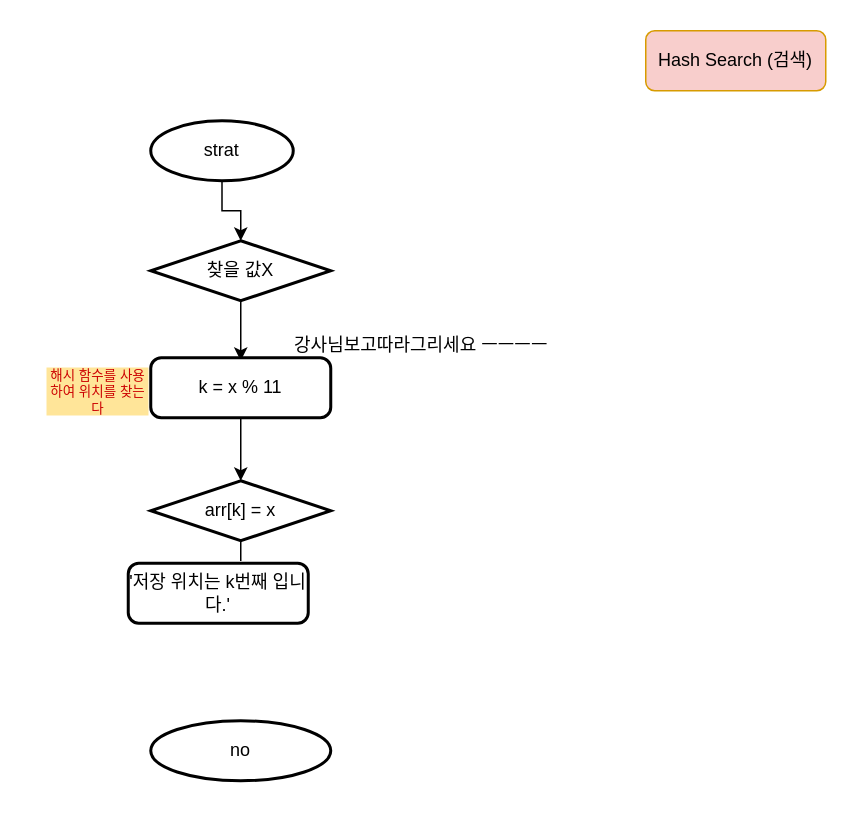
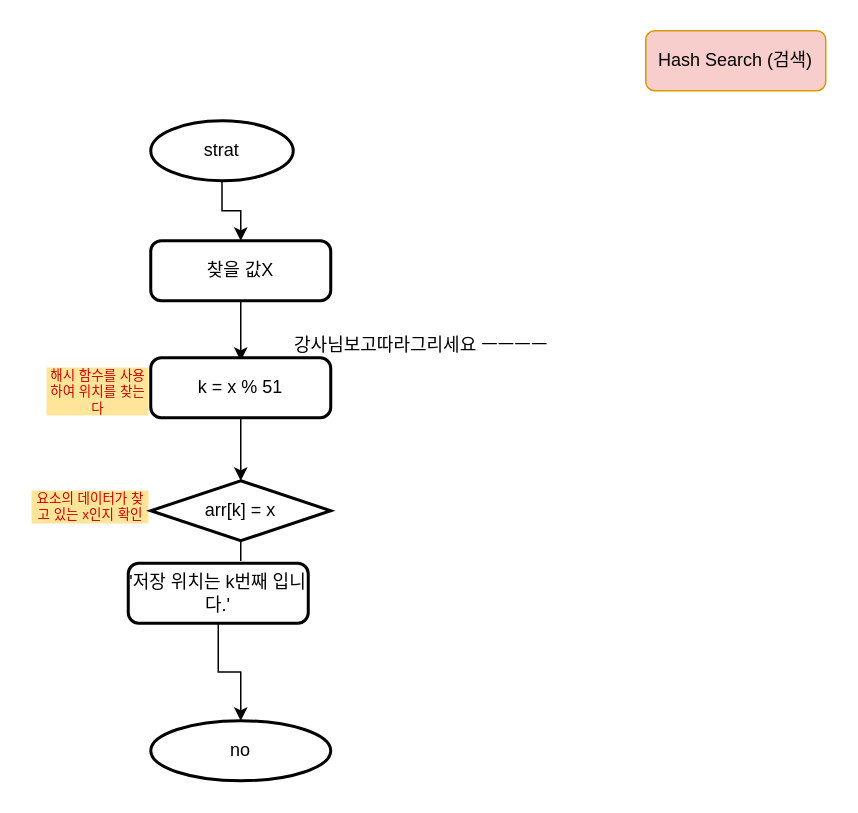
- <mxCell id="6" value="찾을 값X" style="rhombus;whiteSpace=wrap;html=1;absoluteArcSize=1;arcSize=14;strokeWidth=2;" parent="1" vertex="1"><mxGeometry x="100" y="160" width="120" height="40" as="geometry" /></mxCell>
+ <mxCell id="6" value="찾을 값X" style="rounded=1;whiteSpace=wrap;html=1;absoluteArcSize=1;arcSize=14;strokeWidth=2;" parent="1" vertex="1"><mxGeometry x="100" y="160" width="120" height="40" as="geometry" /></mxCell>
- <mxCell id="8" value="k = x % 11" style="rounded=1;whiteSpace=wrap;html=1;absoluteArcSize=1;arcSize=14;strokeWidth=2;" parent="1" vertex="1"><mxGeometry x="100" y="238" width="120" height="40" as="geometry" /></mxCell>
+ <mxCell id="8" value="k = x % 51" style="rounded=1;whiteSpace=wrap;html=1;absoluteArcSize=1;arcSize=14;strokeWidth=2;" parent="1" vertex="1"><mxGeometry x="100" y="238" width="120" height="40" as="geometry" /></mxCell>
+ <mxCell id="9" value="&lt;span style=&quot;font-family: &amp;#34;helvetica&amp;#34; ; font-size: 9px ; font-style: normal ; font-weight: 400 ; letter-spacing: normal ; text-indent: 0px ; text-transform: none ; word-spacing: 0px ; display: inline ; float: none&quot;&gt;요소의 데이터가 찾고 있는 x인지 확인&lt;br&gt;&lt;/span&gt;" style="text;whiteSpace=wrap;html=1;fillColor=none;strokeColor=none;fontColor=#CC0000;fontSize=9;labelBackgroundColor=#FFE599;align=center;" parent="1" vertex="1"><mxGeometry y="320" width="80" height="30" as="geometry" x="20" /></mxCell>
+ <mxCell id="13" value="" style="edgeStyle=orthogonalEdgeStyle;rounded=0;orthogonalLoop=1;jettySize=auto;html=1;" edge="1" parent="1" source="14" target="15"><mxGeometry relative="1" as="geometry" /></mxCell>
